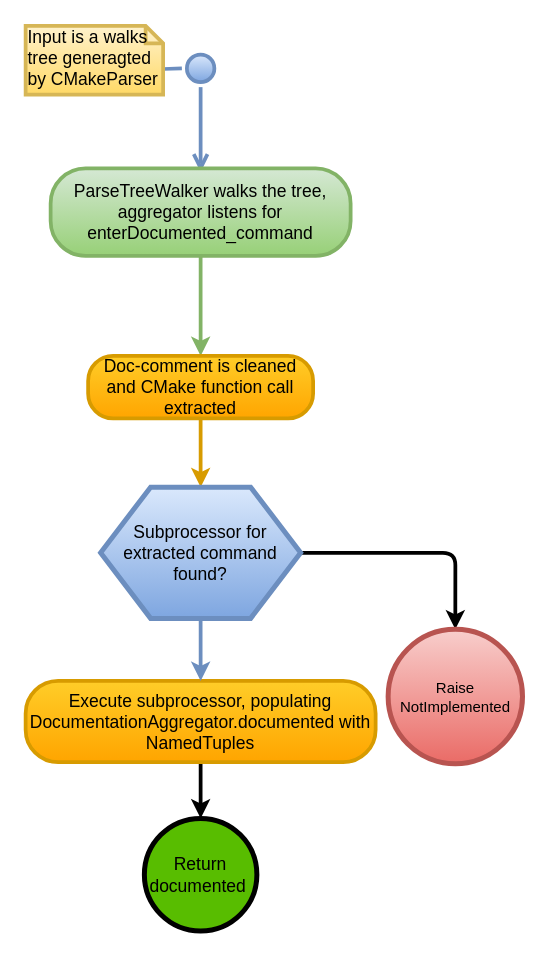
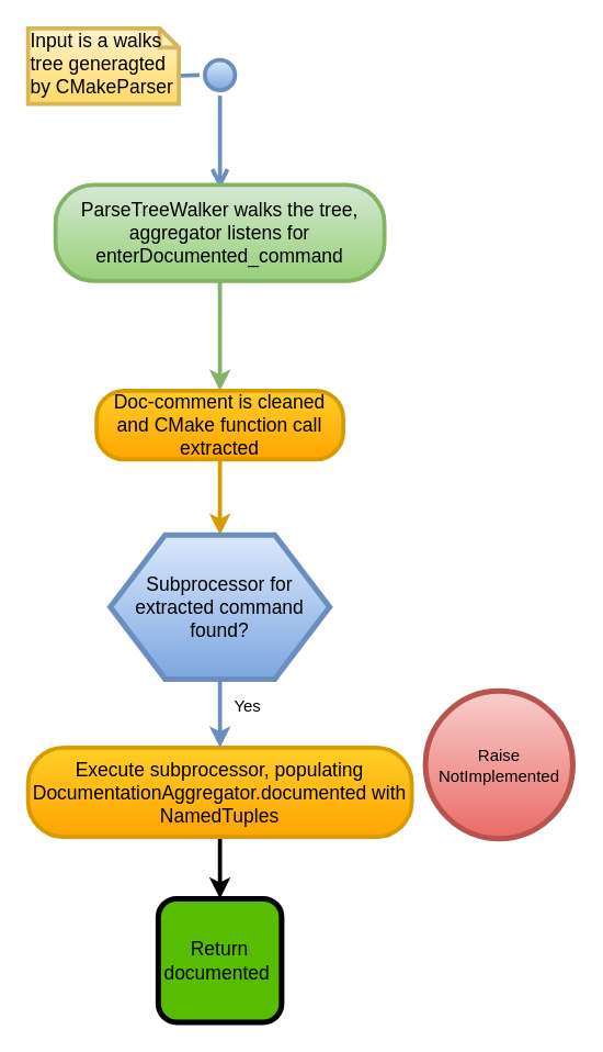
- <mxCell id="12" value="" style="edgeStyle=orthogonalEdgeStyle;rounded=1;orthogonalLoop=1;jettySize=auto;html=1;strokeWidth=3;" edge="1" parent="1" source="14" target="15"><mxGeometry relative="1" as="geometry" /></mxCell>
+ <mxCell id="16" value="Yes" style="text;html=1;align=center;verticalAlign=middle;resizable=0;points=[];autosize=1;" vertex="1" parent="1"><mxGeometry x="160" y="504" width="40" height="20" as="geometry" /></mxCell>
- <mxCell id="17" value="&lt;font style=&quot;font-size: 14px&quot;&gt;Return documented&amp;nbsp;&lt;/font&gt;" style="ellipse;whiteSpace=wrap;html=1;aspect=fixed;strokeWidth=4;fillColor=#58BD00;gradientColor=none;" vertex="1" parent="1"><mxGeometry x="115" y="654" width="90" height="90" as="geometry" /></mxCell>
+ <mxCell id="17" value="&lt;font style=&quot;font-size: 14px&quot;&gt;Return documented&amp;nbsp;&lt;/font&gt;" style="whiteSpace=wrap;html=1;aspect=fixed;strokeWidth=4;fillColor=#58BD00;gradientColor=none;rounded=1;" vertex="1" parent="1"><mxGeometry x="115" y="654" width="90" height="90" as="geometry" /></mxCell>
